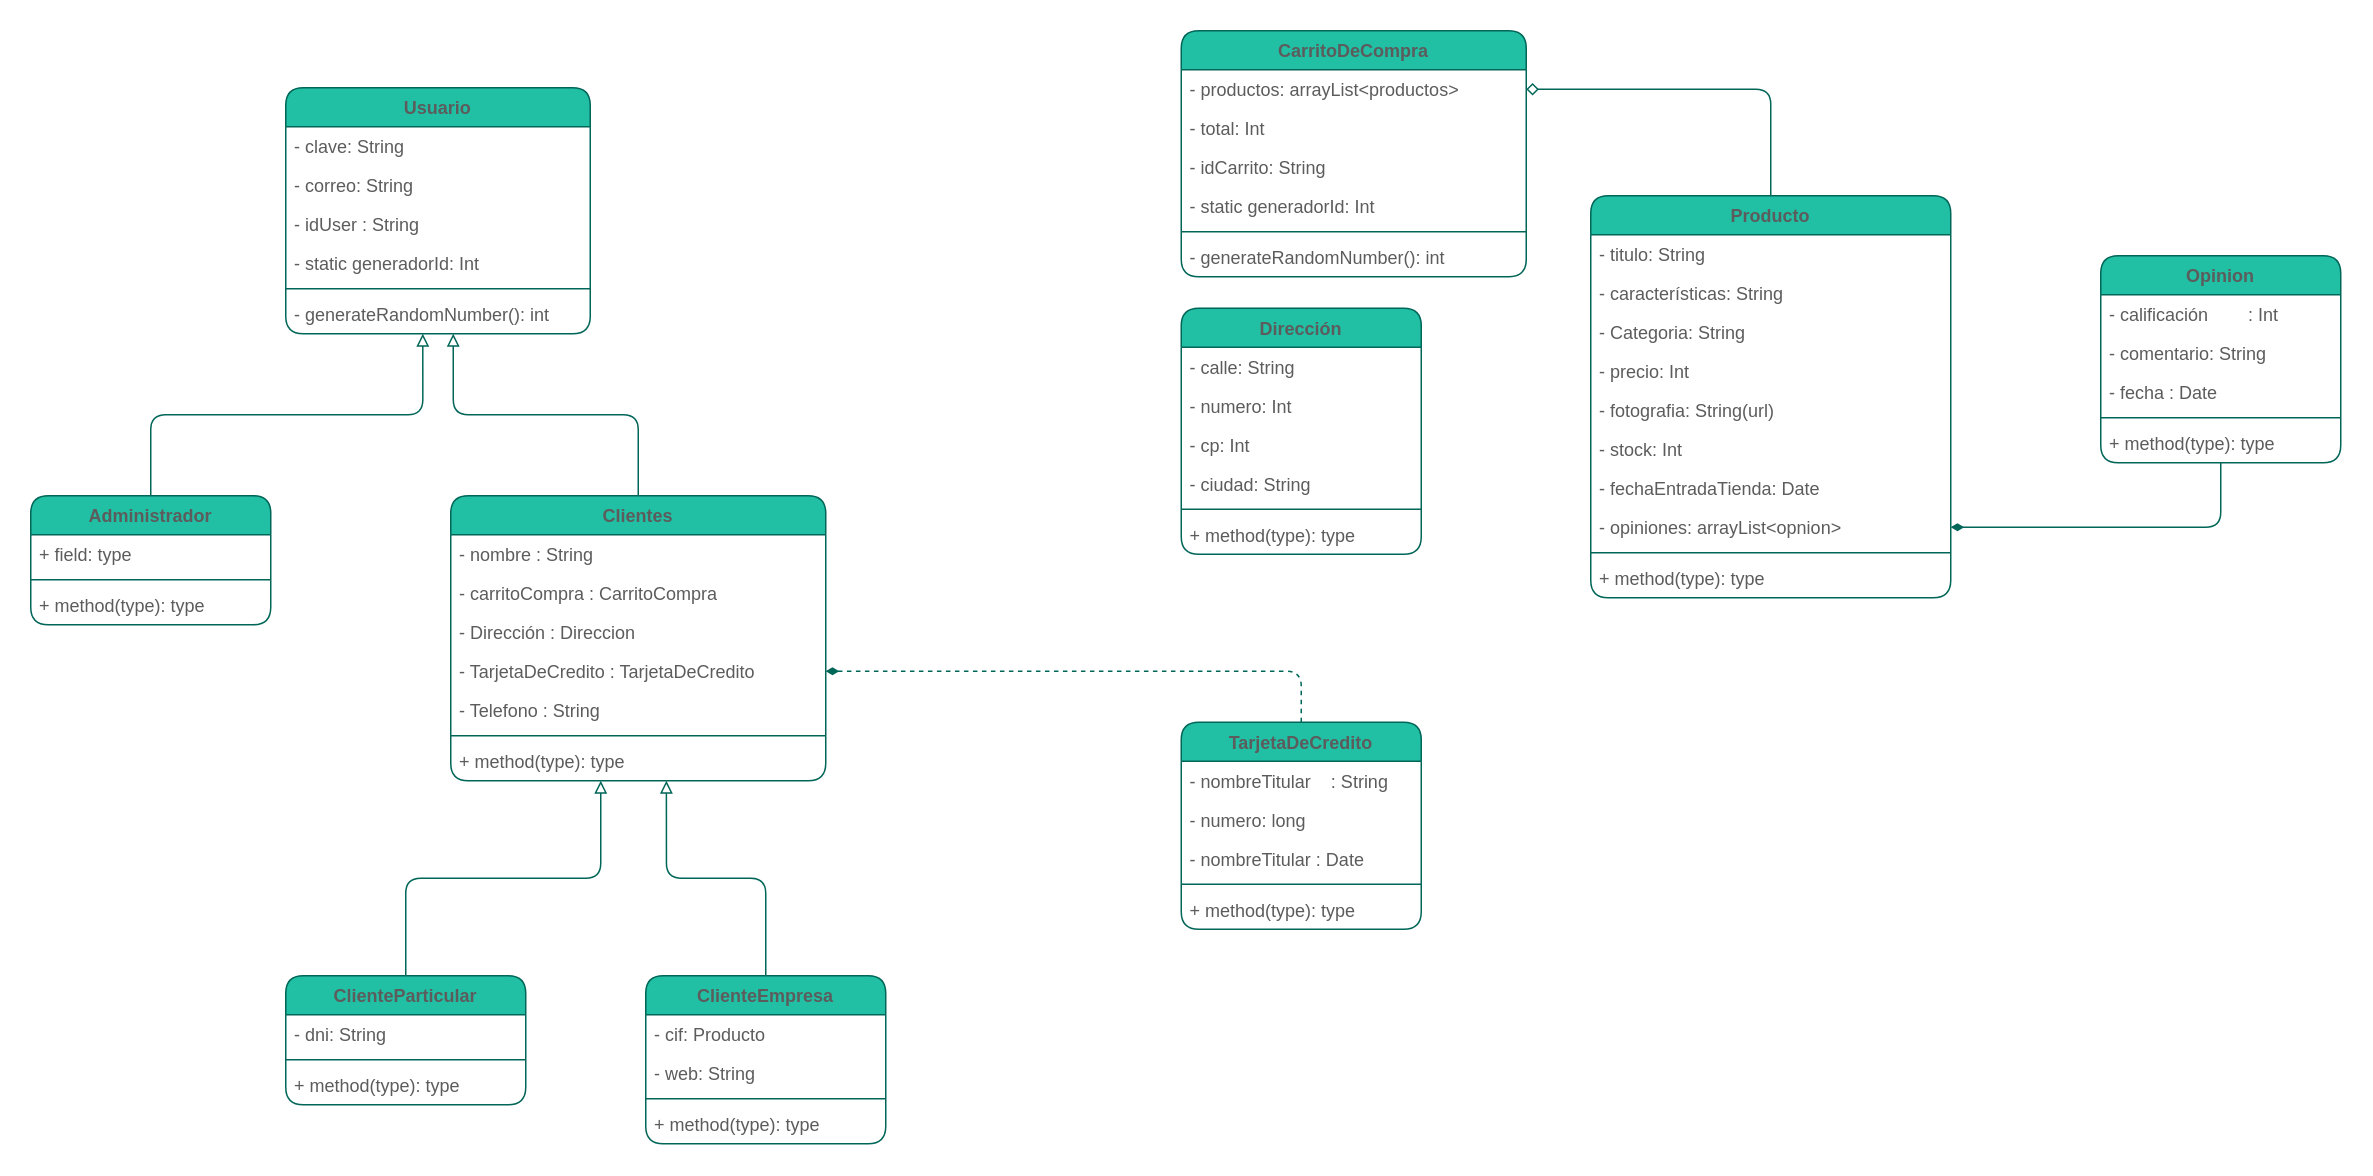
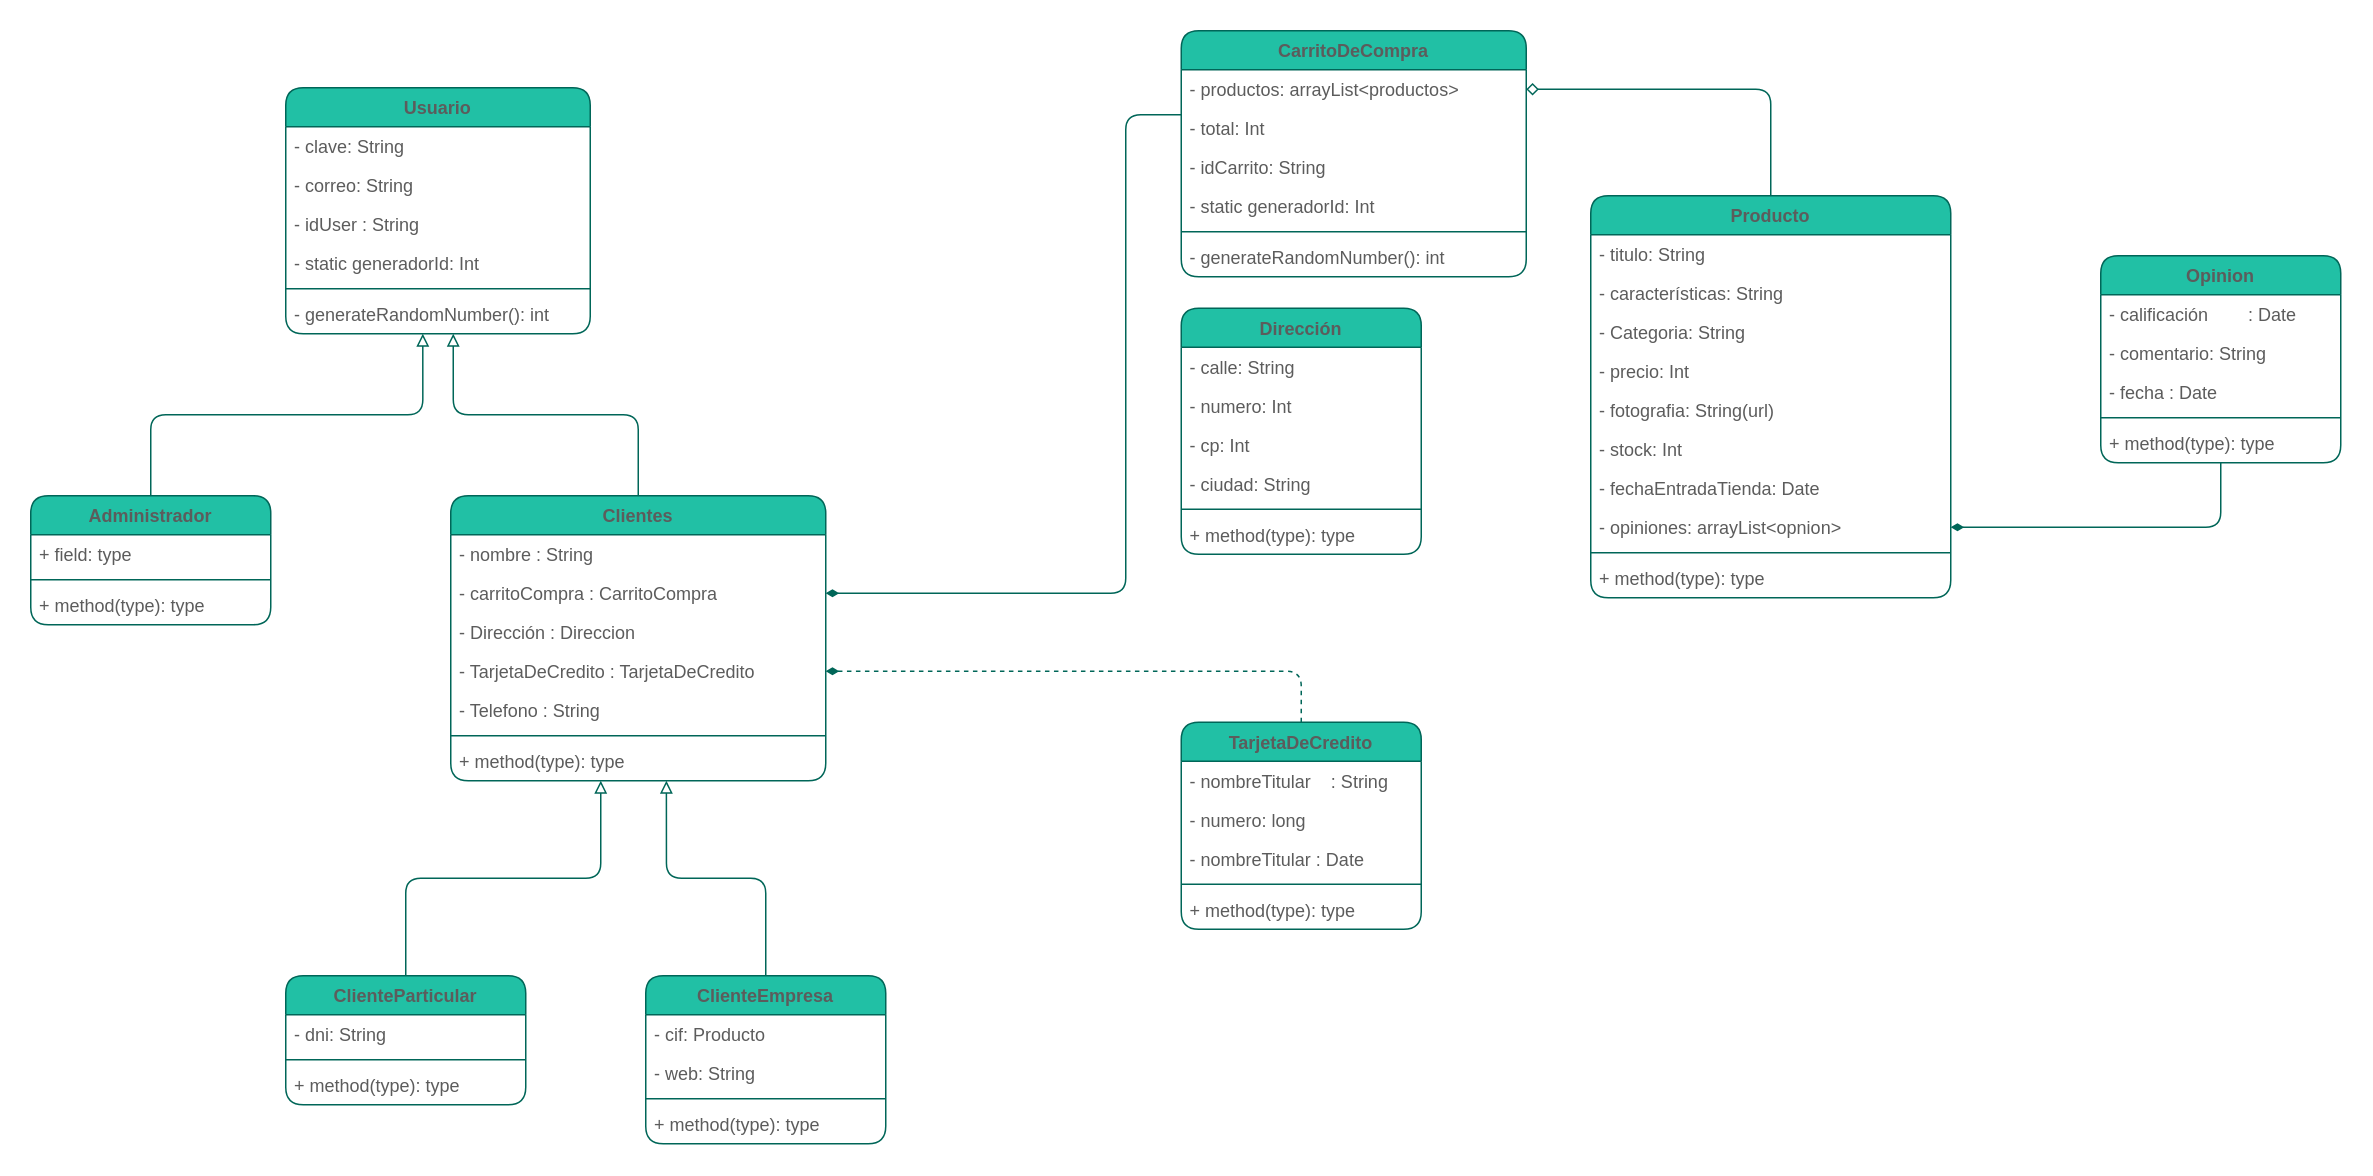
- <mxCell id="62" value="- calificación        : Int" style="text;strokeColor=none;fillColor=none;align=left;verticalAlign=top;spacingLeft=4;spacingRight=4;overflow=hidden;rotatable=0;points=[[0,0.5],[1,0.5]];portConstraint=eastwest;rounded=1;fontColor=#5C5C5C;" vertex="1" parent="61"><mxGeometry y="26" width="160" height="26" as="geometry" /></mxCell>
+ <mxCell id="62" value="- calificación        : Date" style="text;strokeColor=none;fillColor=none;align=left;verticalAlign=top;spacingLeft=4;spacingRight=4;overflow=hidden;rotatable=0;points=[[0,0.5],[1,0.5]];portConstraint=eastwest;rounded=1;fontColor=#5C5C5C;" vertex="1" parent="61"><mxGeometry y="26" width="160" height="26" as="geometry" /></mxCell>
+ <mxCell id="67" style="edgeStyle=orthogonalEdgeStyle;curved=0;rounded=1;sketch=0;orthogonalLoop=1;jettySize=auto;html=1;entryX=1;entryY=0.5;entryDx=0;entryDy=0;fontColor=#5C5C5C;endArrow=diamondThin;endFill=1;strokeColor=#006658;fillColor=#21C0A5;" edge="1" parent="1" source="68" target="17"><mxGeometry relative="1" as="geometry"><Array as="points"><mxPoint x="750" y="76" /><mxPoint x="750" y="395" /></Array></mxGeometry></mxCell>
